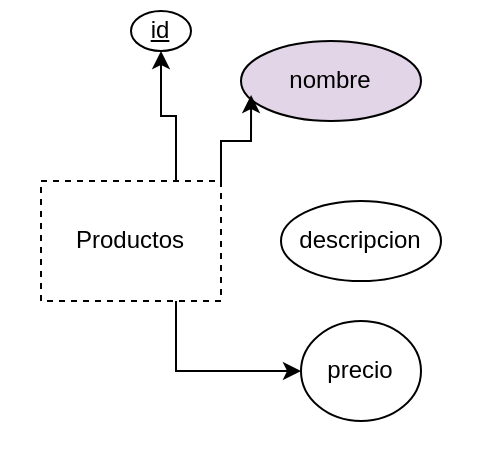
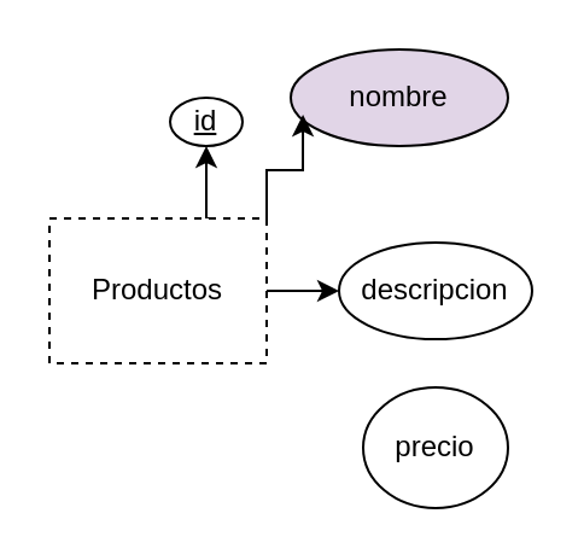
- <mxCell id="8" value="&lt;u&gt;id&lt;/u&gt;" style="ellipse;whiteSpace=wrap;html=1;" vertex="1" parent="1"><mxGeometry x="65" y="5" width="30" height="20" as="geometry" /></mxCell>
+ <mxCell id="8" value="&lt;u&gt;id&lt;/u&gt;" style="ellipse;whiteSpace=wrap;html=1;" vertex="1" parent="1"><mxGeometry x="70" y="40" width="30" height="20" as="geometry" /></mxCell>
+ <mxCell id="3" style="edgeStyle=orthogonalEdgeStyle;rounded=0;orthogonalLoop=1;jettySize=auto;html=1;exitX=1;exitY=0.5;exitDx=0;exitDy=0;entryX=0;entryY=0.5;entryDx=0;entryDy=0;" edge="1" parent="1" source="5" target="9"><mxGeometry relative="1" as="geometry" /></mxCell>
- <mxCell id="4" style="edgeStyle=orthogonalEdgeStyle;rounded=0;orthogonalLoop=1;jettySize=auto;html=1;exitX=0.75;exitY=1;exitDx=0;exitDy=0;entryX=0;entryY=0.5;entryDx=0;entryDy=0;" edge="1" parent="1" source="5" target="10"><mxGeometry relative="1" as="geometry" /></mxCell>
